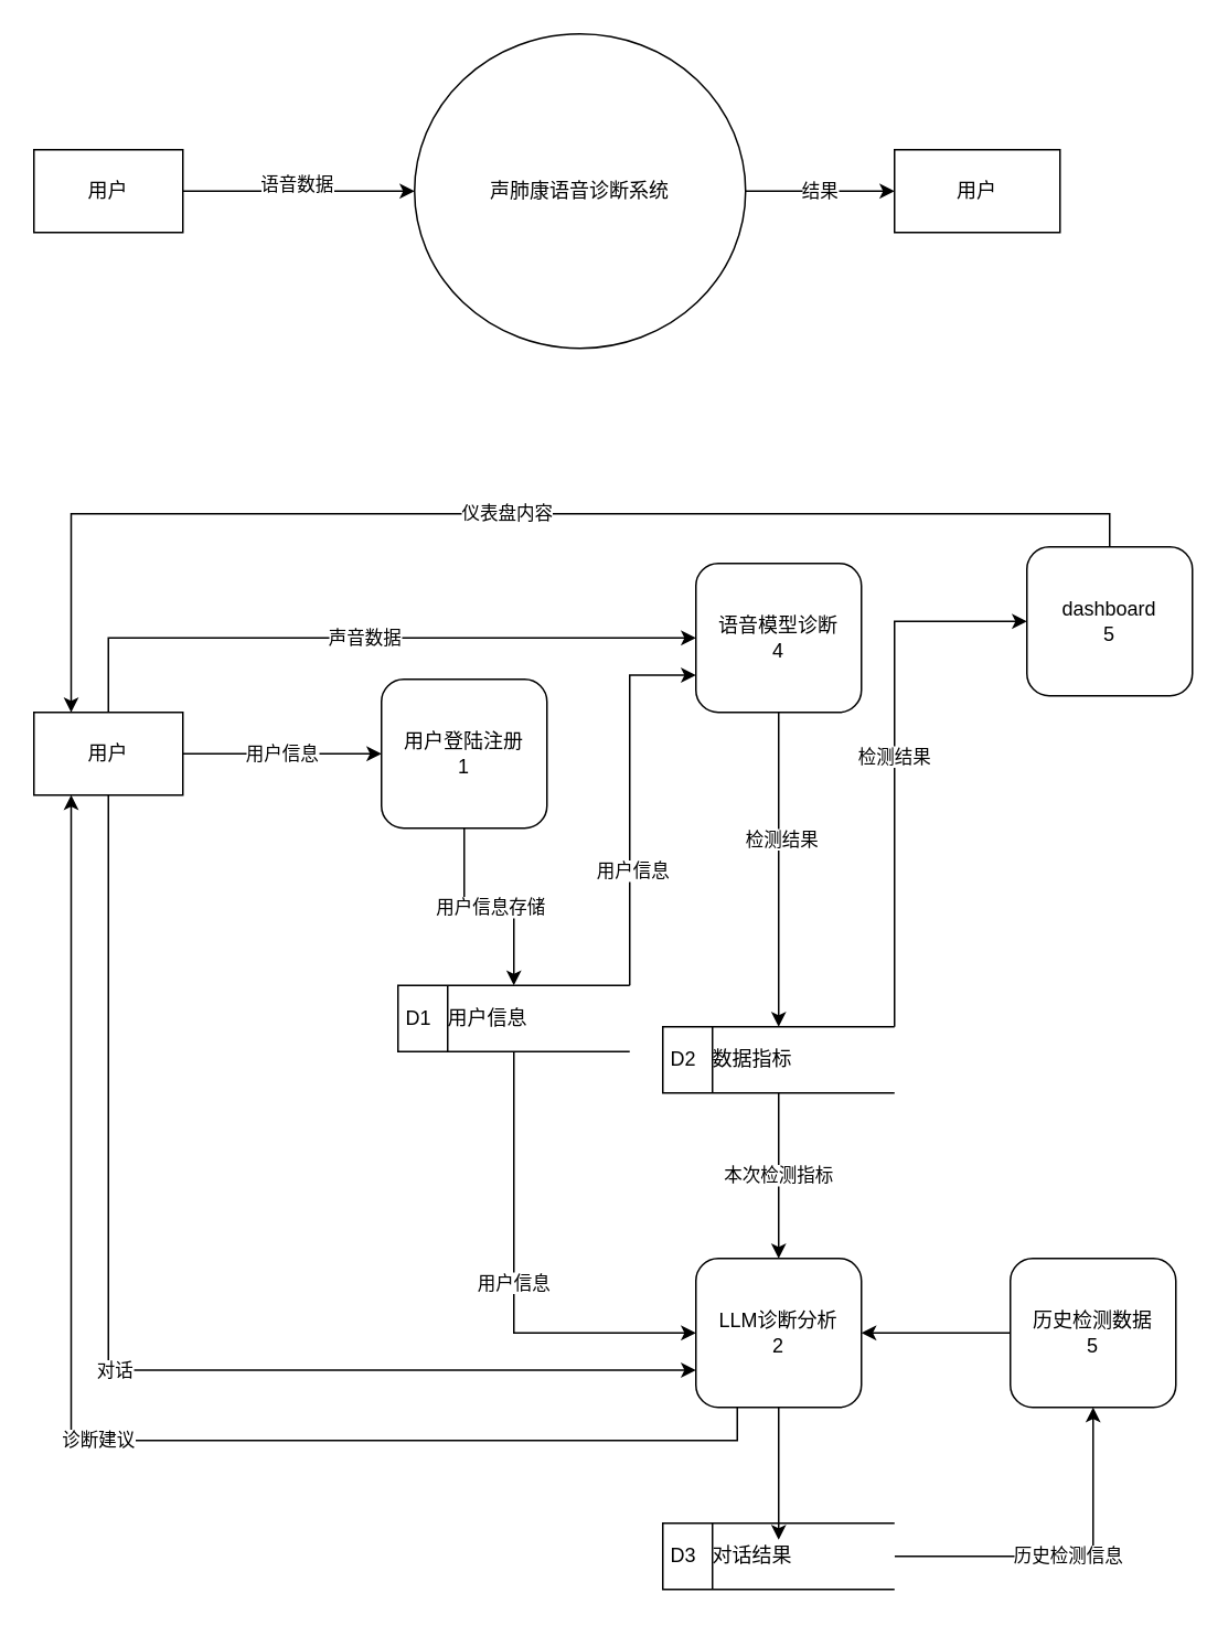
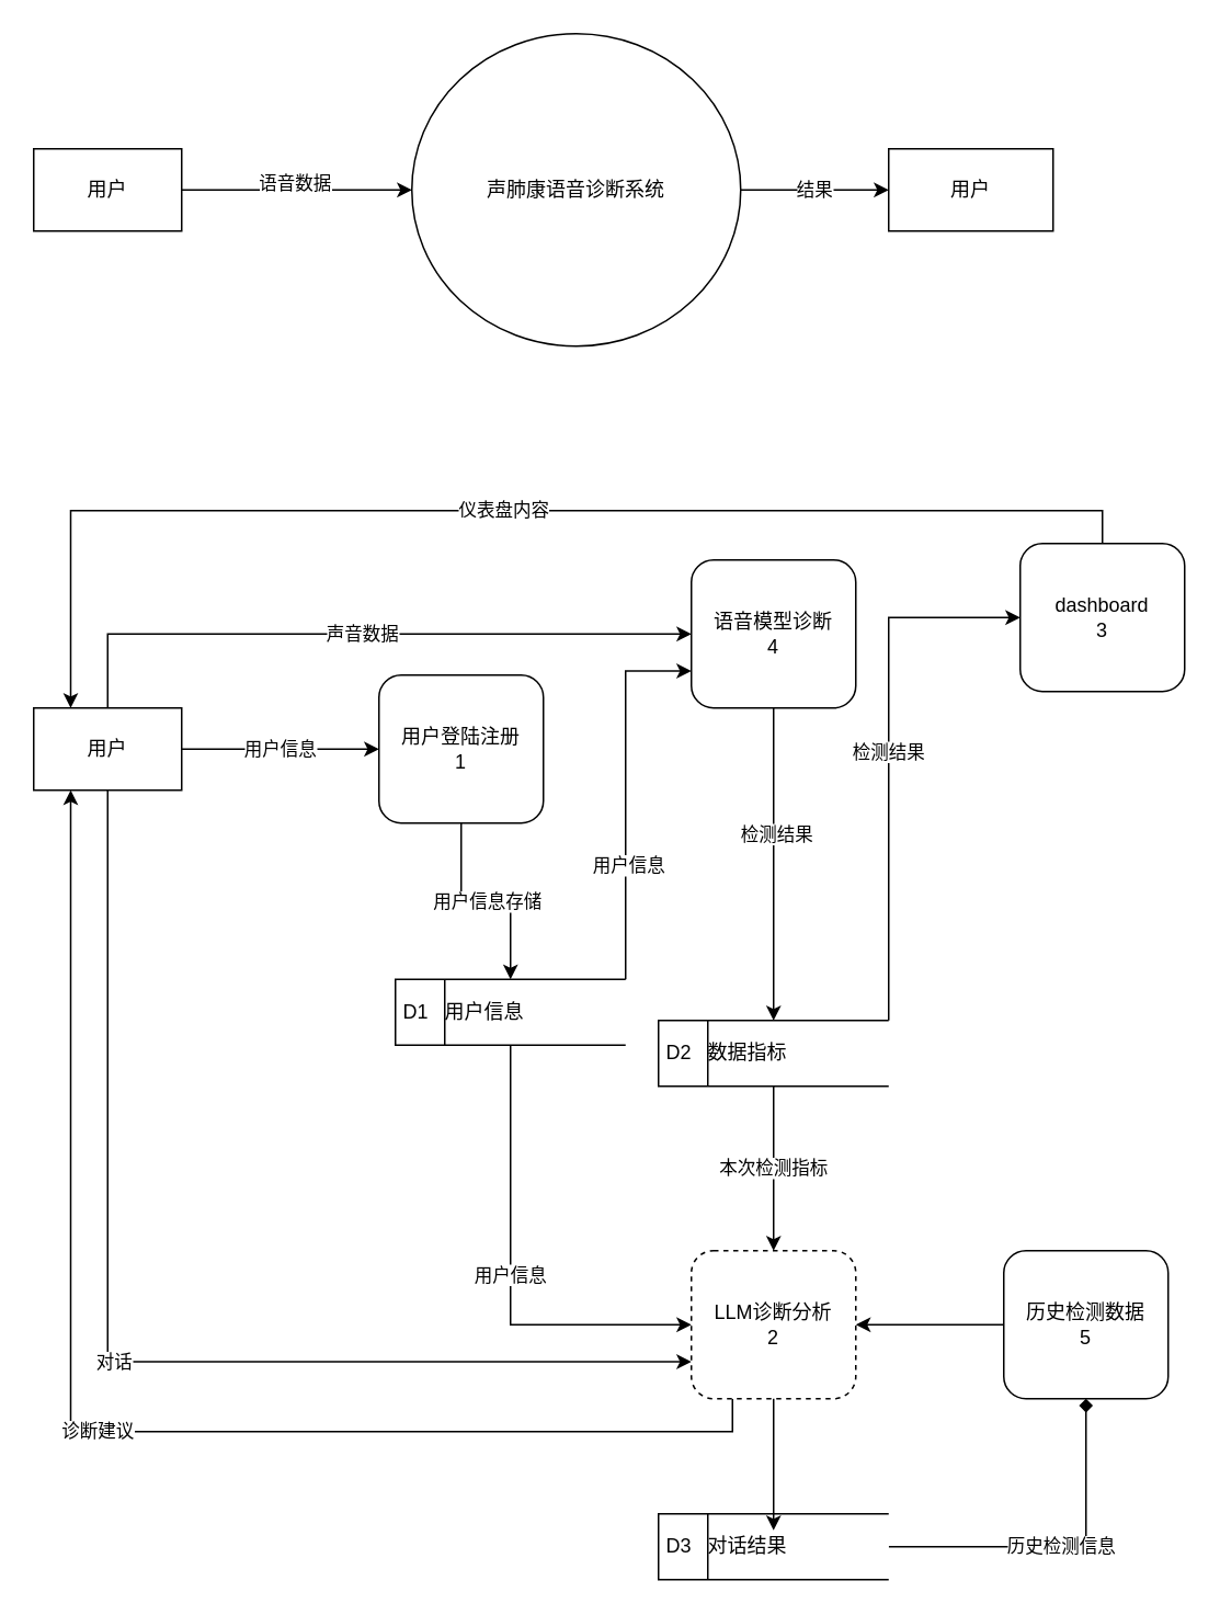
- <mxCell id="17" value="dashboard&lt;div&gt;5&lt;/div&gt;" style="html=1;dashed=0;whiteSpace=wrap;rounded=1;" vertex="1" parent="1"><mxGeometry x="620" y="330" width="100" height="90" as="geometry" /></mxCell>
+ <mxCell id="17" value="dashboard&lt;div&gt;3&lt;/div&gt;" style="html=1;dashed=0;whiteSpace=wrap;rounded=1;" vertex="1" parent="1"><mxGeometry x="620" y="330" width="100" height="90" as="geometry" /></mxCell>
- <mxCell id="15" value="LLM诊断分析&lt;div&gt;2&lt;/div&gt;" style="html=1;dashed=0;whiteSpace=wrap;rounded=1;" vertex="1" parent="1"><mxGeometry x="420" y="760" width="100" height="90" as="geometry" /></mxCell>
+ <mxCell id="15" value="LLM诊断分析&lt;div&gt;2&lt;/div&gt;" style="html=1;dashed=1;whiteSpace=wrap;rounded=1;" vertex="1" parent="1"><mxGeometry x="420" y="760" width="100" height="90" as="geometry" /></mxCell>
- <mxCell id="30" value="历史检测信息" style="edgeStyle=orthogonalEdgeStyle;rounded=0;orthogonalLoop=1;jettySize=auto;html=1;exitX=1;exitY=0.5;exitDx=0;exitDy=0;entryX=0.5;entryY=1;entryDx=0;entryDy=0;" edge="1" parent="1" source="31" target="22"><mxGeometry relative="1" as="geometry" /></mxCell>
+ <mxCell id="30" value="历史检测信息" style="edgeStyle=orthogonalEdgeStyle;rounded=0;orthogonalLoop=1;jettySize=auto;html=1;exitX=1;exitY=0.5;exitDx=0;exitDy=0;entryX=0.5;entryY=1;entryDx=0;entryDy=0;endArrow=diamond;" edge="1" parent="1" source="31" target="22"><mxGeometry relative="1" as="geometry" /></mxCell>
